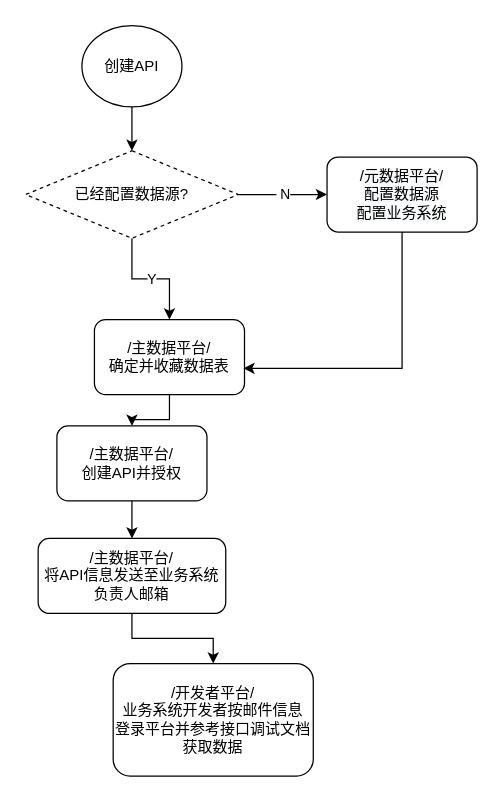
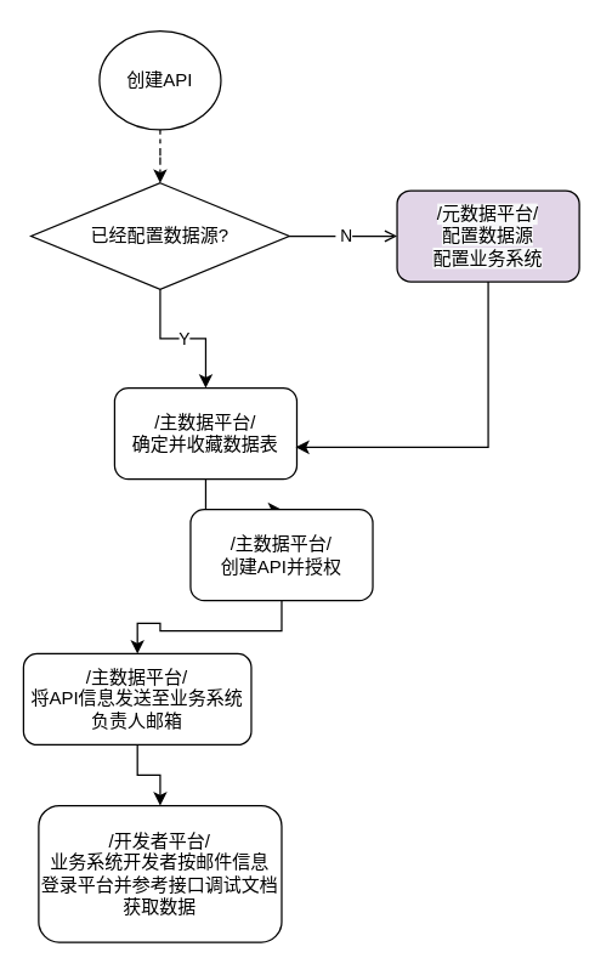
- <mxCell id="2" value="" style="edgeStyle=orthogonalEdgeStyle;rounded=0;orthogonalLoop=1;jettySize=auto;html=1;" edge="1" parent="1" source="3" target="15"><mxGeometry relative="1" as="geometry" /></mxCell>
+ <mxCell id="2" value="" style="edgeStyle=orthogonalEdgeStyle;rounded=0;orthogonalLoop=1;jettySize=auto;html=1;dashed=1;" edge="1" parent="1" source="3" target="15"><mxGeometry relative="1" as="geometry" /></mxCell>
- <mxCell id="15" value="&lt;span style=&quot;&quot;&gt;已经配置数据源?&lt;/span&gt;" style="rhombus;whiteSpace=wrap;html=1;dashed=1;" vertex="1" parent="1"><mxGeometry x="20" y="120" width="170" height="70" as="geometry" /></mxCell>
+ <mxCell id="15" value="&lt;span style=&quot;&quot;&gt;已经配置数据源?&lt;/span&gt;" style="rhombus;whiteSpace=wrap;html=1;" vertex="1" parent="1"><mxGeometry x="20" y="120" width="170" height="70" as="geometry" /></mxCell>
- <mxCell id="5" value="&amp;nbsp;N" style="edgeStyle=orthogonalEdgeStyle;rounded=0;orthogonalLoop=1;jettySize=auto;html=1;exitX=1;exitY=0.5;exitDx=0;exitDy=0;" edge="1" parent="1" source="15" target="14"><mxGeometry relative="1" as="geometry"><mxPoint x="165" y="160" as="sourcePoint" /></mxGeometry></mxCell>
+ <mxCell id="5" value="&amp;nbsp;N" style="edgeStyle=orthogonalEdgeStyle;rounded=0;orthogonalLoop=1;jettySize=auto;html=1;exitX=1;exitY=0.5;exitDx=0;exitDy=0;endArrow=open;" edge="1" parent="1" source="15" target="14"><mxGeometry relative="1" as="geometry"><mxPoint x="165" y="160" as="sourcePoint" /></mxGeometry></mxCell>
- <mxCell id="14" value="&lt;span style=&quot;color: rgb(0, 0, 0); font-family: Helvetica; font-size: 12px; font-style: normal; font-variant-ligatures: normal; font-variant-caps: normal; font-weight: 400; letter-spacing: normal; orphans: 2; text-align: center; text-indent: 0px; text-transform: none; widows: 2; word-spacing: 0px; -webkit-text-stroke-width: 0px; background-color: rgb(248, 249, 250); text-decoration-thickness: initial; text-decoration-style: initial; text-decoration-color: initial; float: none; display: inline !important;&quot;&gt;/元数据平台/&lt;/span&gt;&lt;br style=&quot;color: rgb(0, 0, 0); font-family: Helvetica; font-size: 12px; font-style: normal; font-variant-ligatures: normal; font-variant-caps: normal; font-weight: 400; letter-spacing: normal; orphans: 2; text-align: center; text-indent: 0px; text-transform: none; widows: 2; word-spacing: 0px; -webkit-text-stroke-width: 0px; background-color: rgb(248, 249, 250); text-decoration-thickness: initial; text-decoration-style: initial; text-decoration-color: initial;&quot;&gt;&lt;span style=&quot;color: rgb(0, 0, 0); font-family: Helvetica; font-size: 12px; font-style: normal; font-variant-ligatures: normal; font-variant-caps: normal; font-weight: 400; letter-spacing: normal; orphans: 2; text-align: center; text-indent: 0px; text-transform: none; widows: 2; word-spacing: 0px; -webkit-text-stroke-width: 0px; background-color: rgb(248, 249, 250); text-decoration-thickness: initial; text-decoration-style: initial; text-decoration-color: initial; float: none; display: inline !important;&quot;&gt;配置数据源&lt;/span&gt;&lt;br style=&quot;color: rgb(0, 0, 0); font-family: Helvetica; font-size: 12px; font-style: normal; font-variant-ligatures: normal; font-variant-caps: normal; font-weight: 400; letter-spacing: normal; orphans: 2; text-align: center; text-indent: 0px; text-transform: none; widows: 2; word-spacing: 0px; -webkit-text-stroke-width: 0px; background-color: rgb(248, 249, 250); text-decoration-thickness: initial; text-decoration-style: initial; text-decoration-color: initial;&quot;&gt;&lt;span style=&quot;color: rgb(0, 0, 0); font-family: Helvetica; font-size: 12px; font-style: normal; font-variant-ligatures: normal; font-variant-caps: normal; font-weight: 400; letter-spacing: normal; orphans: 2; text-align: center; text-indent: 0px; text-transform: none; widows: 2; word-spacing: 0px; -webkit-text-stroke-width: 0px; background-color: rgb(248, 249, 250); text-decoration-thickness: initial; text-decoration-style: initial; text-decoration-color: initial; float: none; display: inline !important;&quot;&gt;配置业务系统&lt;/span&gt;" style="whiteSpace=wrap;html=1;rounded=1;" vertex="1" parent="1"><mxGeometry x="261" y="125" width="120" height="60" as="geometry" /></mxCell>
+ <mxCell id="14" value="&lt;span style=&quot;color: rgb(0, 0, 0); font-family: Helvetica; font-size: 12px; font-style: normal; font-variant-ligatures: normal; font-variant-caps: normal; font-weight: 400; letter-spacing: normal; orphans: 2; text-align: center; text-indent: 0px; text-transform: none; widows: 2; word-spacing: 0px; -webkit-text-stroke-width: 0px; background-color: rgb(248, 249, 250); text-decoration-thickness: initial; text-decoration-style: initial; text-decoration-color: initial; float: none; display: inline !important;&quot;&gt;/元数据平台/&lt;/span&gt;&lt;br style=&quot;color: rgb(0, 0, 0); font-family: Helvetica; font-size: 12px; font-style: normal; font-variant-ligatures: normal; font-variant-caps: normal; font-weight: 400; letter-spacing: normal; orphans: 2; text-align: center; text-indent: 0px; text-transform: none; widows: 2; word-spacing: 0px; -webkit-text-stroke-width: 0px; background-color: rgb(248, 249, 250); text-decoration-thickness: initial; text-decoration-style: initial; text-decoration-color: initial;&quot;&gt;&lt;span style=&quot;color: rgb(0, 0, 0); font-family: Helvetica; font-size: 12px; font-style: normal; font-variant-ligatures: normal; font-variant-caps: normal; font-weight: 400; letter-spacing: normal; orphans: 2; text-align: center; text-indent: 0px; text-transform: none; widows: 2; word-spacing: 0px; -webkit-text-stroke-width: 0px; background-color: rgb(248, 249, 250); text-decoration-thickness: initial; text-decoration-style: initial; text-decoration-color: initial; float: none; display: inline !important;&quot;&gt;配置数据源&lt;/span&gt;&lt;br style=&quot;color: rgb(0, 0, 0); font-family: Helvetica; font-size: 12px; font-style: normal; font-variant-ligatures: normal; font-variant-caps: normal; font-weight: 400; letter-spacing: normal; orphans: 2; text-align: center; text-indent: 0px; text-transform: none; widows: 2; word-spacing: 0px; -webkit-text-stroke-width: 0px; background-color: rgb(248, 249, 250); text-decoration-thickness: initial; text-decoration-style: initial; text-decoration-color: initial;&quot;&gt;&lt;span style=&quot;color: rgb(0, 0, 0); font-family: Helvetica; font-size: 12px; font-style: normal; font-variant-ligatures: normal; font-variant-caps: normal; font-weight: 400; letter-spacing: normal; orphans: 2; text-align: center; text-indent: 0px; text-transform: none; widows: 2; word-spacing: 0px; -webkit-text-stroke-width: 0px; background-color: rgb(248, 249, 250); text-decoration-thickness: initial; text-decoration-style: initial; text-decoration-color: initial; float: none; display: inline !important;&quot;&gt;配置业务系统&lt;/span&gt;" style="whiteSpace=wrap;html=1;rounded=1;fillColor=#e1d5e7;" vertex="1" parent="1"><mxGeometry x="261" y="125" width="120" height="60" as="geometry" /></mxCell>
- <mxCell id="9" value="/主数据平台/&lt;br&gt;创建API并授权" style="whiteSpace=wrap;html=1;rounded=1;" vertex="1" parent="1"><mxGeometry x="45" y="340" width="120" height="60" as="geometry" /></mxCell>
+ <mxCell id="9" value="/主数据平台/&lt;br&gt;创建API并授权" style="whiteSpace=wrap;html=1;rounded=1;" vertex="1" parent="1"><mxGeometry x="125" y="335" width="120" height="60" as="geometry" /></mxCell>
- <mxCell id="11" value="/主数据平台/&lt;br&gt;将API信息发送至业务系统负责人邮箱" style="whiteSpace=wrap;html=1;rounded=1;" vertex="1" parent="1"><mxGeometry x="30" y="430" width="150" height="60" as="geometry" /></mxCell>
+ <mxCell id="11" value="/主数据平台/&lt;br&gt;将API信息发送至业务系统负责人邮箱" style="whiteSpace=wrap;html=1;rounded=1;" vertex="1" parent="1"><mxGeometry x="15" y="430" width="150" height="60" as="geometry" /></mxCell>
- <mxCell id="12" value="/开发者平台/&lt;br&gt;业务系统开发者按邮件信息&lt;br&gt;登录平台并参考接口调试文档获取数据" style="whiteSpace=wrap;html=1;rounded=1;" vertex="1" parent="1"><mxGeometry x="90" y="530" width="160" height="90" as="geometry" /></mxCell>
+ <mxCell id="12" value="/开发者平台/&lt;br&gt;业务系统开发者按邮件信息&lt;br&gt;登录平台并参考接口调试文档获取数据" style="whiteSpace=wrap;html=1;rounded=1;" vertex="1" parent="1"><mxGeometry x="25" y="530" width="160" height="90" as="geometry" /></mxCell>
